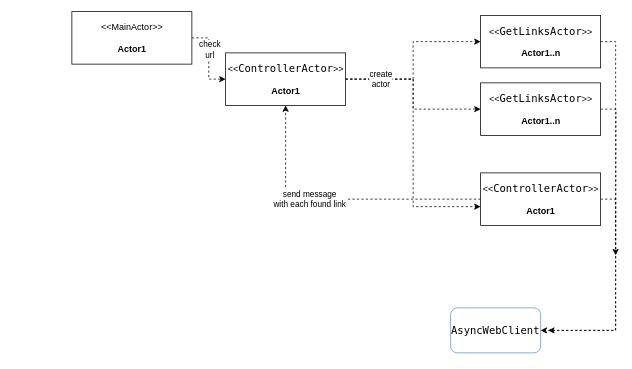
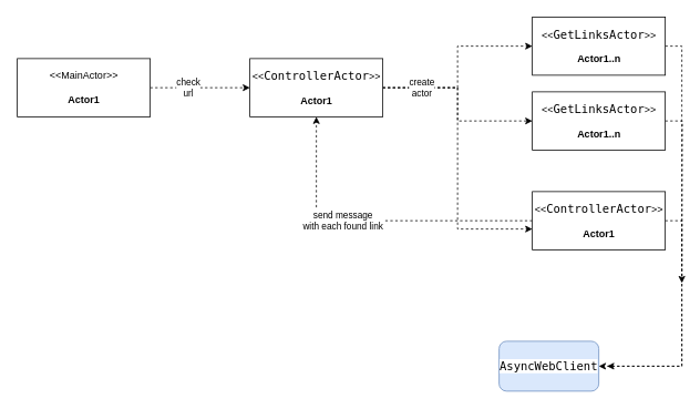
- <mxCell id="18" value="&amp;lt;&amp;lt;MainActor&amp;gt;&amp;gt;&lt;br&gt;&lt;br&gt;&lt;b&gt;Actor1&lt;/b&gt;" style="text;html=1;align=center;verticalAlign=middle;dashed=0;fillColor=#ffffff;strokeColor=#000000;" parent="1" vertex="1"><mxGeometry x="95" y="15" width="160" height="70" as="geometry" /></mxCell>
+ <mxCell id="18" value="&amp;lt;&amp;lt;MainActor&amp;gt;&amp;gt;&lt;br&gt;&lt;br&gt;&lt;b&gt;Actor1&lt;/b&gt;" style="text;html=1;align=center;verticalAlign=middle;dashed=0;fillColor=#ffffff;strokeColor=#000000;" parent="1" vertex="1"><mxGeometry x="20" y="70" width="160" height="70" as="geometry" /></mxCell>
- <mxCell id="2" value="&lt;pre style=&quot;background-color: rgb(255, 255, 255); font-family: &amp;quot;JetBrains Mono&amp;quot;, monospace; font-size: 10.5pt;&quot;&gt;AsyncWebClient&lt;/pre&gt;" style="rounded=1;whiteSpace=wrap;html=1;fillColor=#ffffff;strokeColor=#6c8ebf;" parent="1" vertex="1"><mxGeometry x="600" y="410" width="120" height="60" as="geometry" /></mxCell>
+ <mxCell id="2" value="&lt;pre style=&quot;background-color: rgb(255, 255, 255); font-family: &amp;quot;JetBrains Mono&amp;quot;, monospace; font-size: 10.5pt;&quot;&gt;AsyncWebClient&lt;/pre&gt;" style="rounded=1;whiteSpace=wrap;html=1;fillColor=#dae8fc;strokeColor=#6c8ebf;" parent="1" vertex="1"><mxGeometry x="600" y="410" width="120" height="60" as="geometry" /></mxCell>
